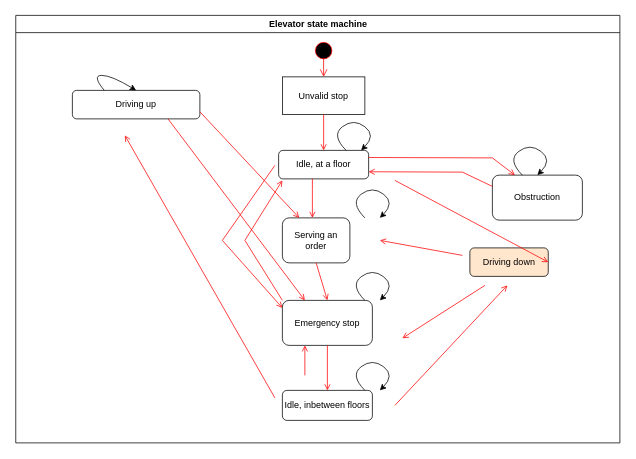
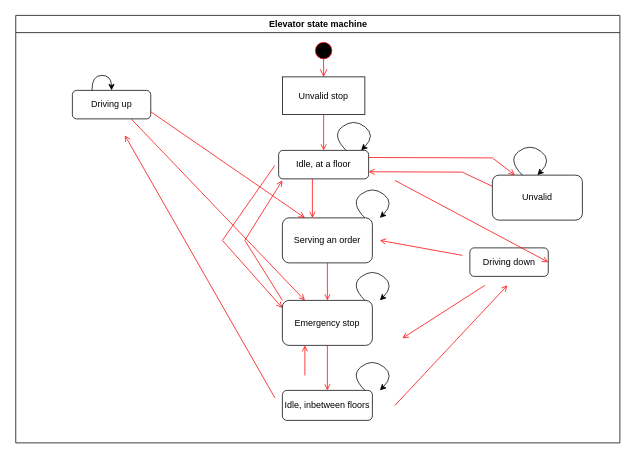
- <mxCell id="9" value="Driving up" style="rounded=1;whiteSpace=wrap;html=1;" vertex="1" parent="2"><mxGeometry x="75.5" y="100" width="170" height="38" as="geometry" /></mxCell>
+ <mxCell id="9" value="Driving up" style="rounded=1;whiteSpace=wrap;html=1;" vertex="1" parent="2"><mxGeometry x="75.5" y="100" width="104.5" height="38" as="geometry" /></mxCell>
- <mxCell id="22" value="Obstruction" style="rounded=1;whiteSpace=wrap;html=1;" vertex="1" parent="2"><mxGeometry x="635.5" y="213" width="120" height="60" as="geometry" /></mxCell>
+ <mxCell id="22" value="Unvalid" style="rounded=1;whiteSpace=wrap;html=1;" vertex="1" parent="2"><mxGeometry x="635.5" y="213" width="120" height="60" as="geometry" /></mxCell>
- <mxCell id="13" value="Serving an order" style="rounded=1;whiteSpace=wrap;html=1;" vertex="1" parent="2"><mxGeometry x="355.5" y="270" width="90" height="60" as="geometry" /></mxCell>
+ <mxCell id="13" value="Serving an order" style="rounded=1;whiteSpace=wrap;html=1;" vertex="1" parent="2"><mxGeometry x="355.5" y="270" width="120" height="60" as="geometry" /></mxCell>
- <mxCell id="7" value="Driving down" style="rounded=1;whiteSpace=wrap;html=1;fillColor=#ffe6cc;" vertex="1" parent="2"><mxGeometry x="605.5" y="310" width="104.5" height="38" as="geometry" /></mxCell>
+ <mxCell id="7" value="Driving down" style="rounded=1;whiteSpace=wrap;html=1;" vertex="1" parent="2"><mxGeometry x="605.5" y="310" width="104.5" height="38" as="geometry" /></mxCell>
